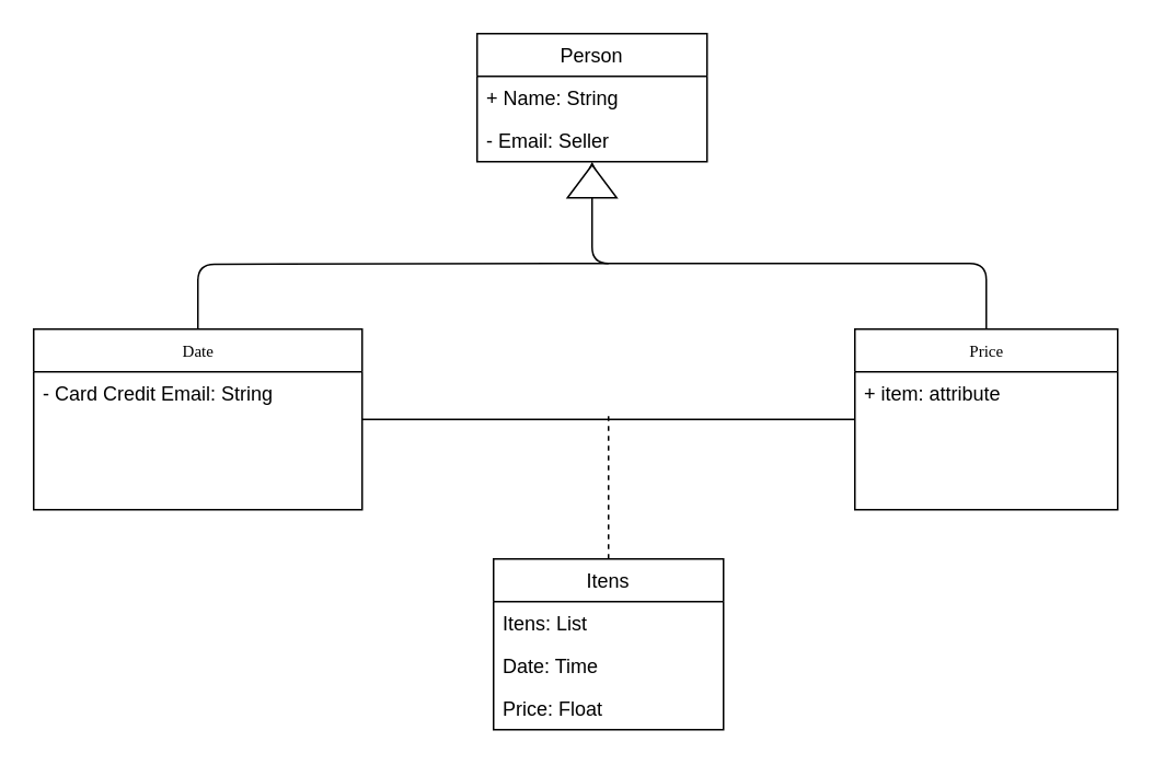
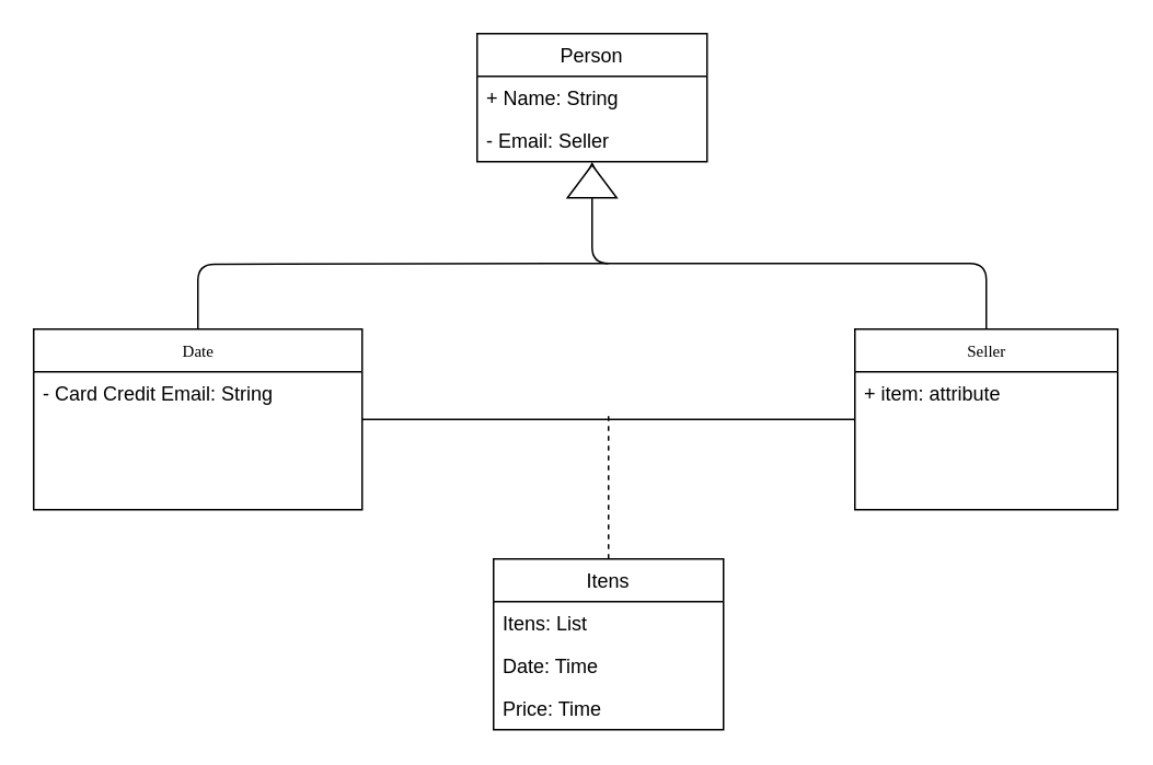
- <mxCell id="9" value="Price" style="swimlane;html=1;fontStyle=0;childLayout=stackLayout;horizontal=1;startSize=26;fillColor=none;horizontalStack=0;resizeParent=1;resizeLast=0;collapsible=1;marginBottom=0;swimlaneFillColor=#ffffff;shadow=0;comic=0;labelBackgroundColor=none;strokeWidth=1;fontFamily=Verdana;fontSize=10;align=center;" parent="1" vertex="1"><mxGeometry x="520" y="200" width="160" height="110" as="geometry" /></mxCell>
+ <mxCell id="9" value="Seller" style="swimlane;html=1;fontStyle=0;childLayout=stackLayout;horizontal=1;startSize=26;fillColor=none;horizontalStack=0;resizeParent=1;resizeLast=0;collapsible=1;marginBottom=0;swimlaneFillColor=#ffffff;shadow=0;comic=0;labelBackgroundColor=none;strokeWidth=1;fontFamily=Verdana;fontSize=10;align=center;" parent="1" vertex="1"><mxGeometry x="520" y="200" width="160" height="110" as="geometry" /></mxCell>
- <mxCell id="17" value="Price: Float&#10;" style="text;strokeColor=none;fillColor=none;align=left;verticalAlign=top;spacingLeft=4;spacingRight=4;overflow=hidden;rotatable=0;points=[[0,0.5],[1,0.5]];portConstraint=eastwest;" vertex="1" parent="14"><mxGeometry y="78" width="140" height="26" as="geometry" /></mxCell>
+ <mxCell id="17" value="Price: Time&#10;" style="text;strokeColor=none;fillColor=none;align=left;verticalAlign=top;spacingLeft=4;spacingRight=4;overflow=hidden;rotatable=0;points=[[0,0.5],[1,0.5]];portConstraint=eastwest;" vertex="1" parent="14"><mxGeometry y="78" width="140" height="26" as="geometry" /></mxCell>
